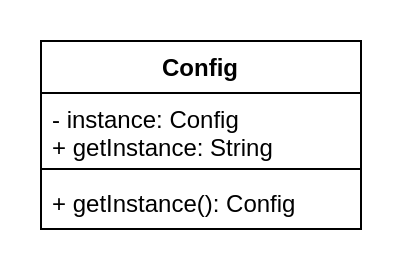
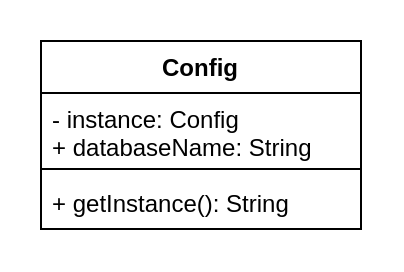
- <mxCell id="3" value="- instance: Config&#10;+ getInstance: String" style="text;strokeColor=none;fillColor=none;align=left;verticalAlign=top;spacingLeft=4;spacingRight=4;overflow=hidden;rotatable=0;points=[[0,0.5],[1,0.5]];portConstraint=eastwest;" vertex="1" parent="2"><mxGeometry y="26" width="160" height="34" as="geometry" /></mxCell>
+ <mxCell id="3" value="- instance: Config&#10;+ databaseName: String" style="text;strokeColor=none;fillColor=none;align=left;verticalAlign=top;spacingLeft=4;spacingRight=4;overflow=hidden;rotatable=0;points=[[0,0.5],[1,0.5]];portConstraint=eastwest;" vertex="1" parent="2"><mxGeometry y="26" width="160" height="34" as="geometry" /></mxCell>
- <mxCell id="5" value="+ getInstance(): Config" style="text;strokeColor=none;fillColor=none;align=left;verticalAlign=top;spacingLeft=4;spacingRight=4;overflow=hidden;rotatable=0;points=[[0,0.5],[1,0.5]];portConstraint=eastwest;" vertex="1" parent="2"><mxGeometry y="68" width="160" height="26" as="geometry" /></mxCell>
+ <mxCell id="5" value="+ getInstance(): String" style="text;strokeColor=none;fillColor=none;align=left;verticalAlign=top;spacingLeft=4;spacingRight=4;overflow=hidden;rotatable=0;points=[[0,0.5],[1,0.5]];portConstraint=eastwest;" vertex="1" parent="2"><mxGeometry y="68" width="160" height="26" as="geometry" /></mxCell>
